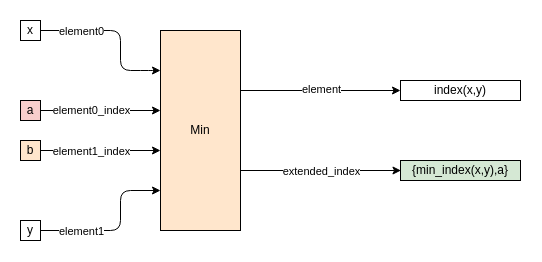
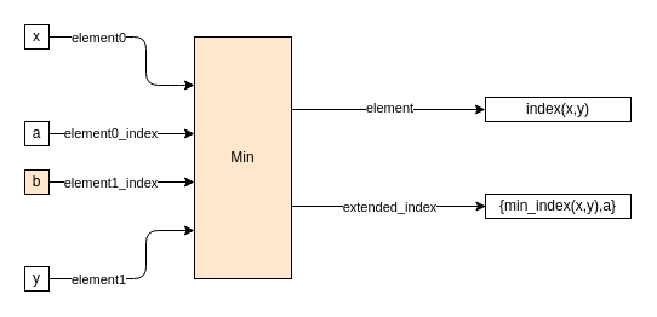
- <mxCell id="15" value="a" style="rounded=0;whiteSpace=wrap;html=1;fillColor=#f8cecc;" vertex="1" parent="1"><mxGeometry x="20" y="100" width="20" height="20" as="geometry" /></mxCell>
+ <mxCell id="15" value="a" style="rounded=0;whiteSpace=wrap;html=1;" vertex="1" parent="1"><mxGeometry x="20" y="100" width="20" height="20" as="geometry" /></mxCell>
- <mxCell id="18" value="&lt;span&gt;{min_index(x,y),a}&lt;/span&gt;" style="rounded=0;whiteSpace=wrap;html=1;fillColor=#d5e8d4;" vertex="1" parent="1"><mxGeometry x="400" y="160" width="120" height="20" as="geometry" /></mxCell>
+ <mxCell id="18" value="&lt;span&gt;{min_index(x,y),a}&lt;/span&gt;" style="rounded=0;whiteSpace=wrap;html=1;" vertex="1" parent="1"><mxGeometry x="400" y="160" width="120" height="20" as="geometry" /></mxCell>
